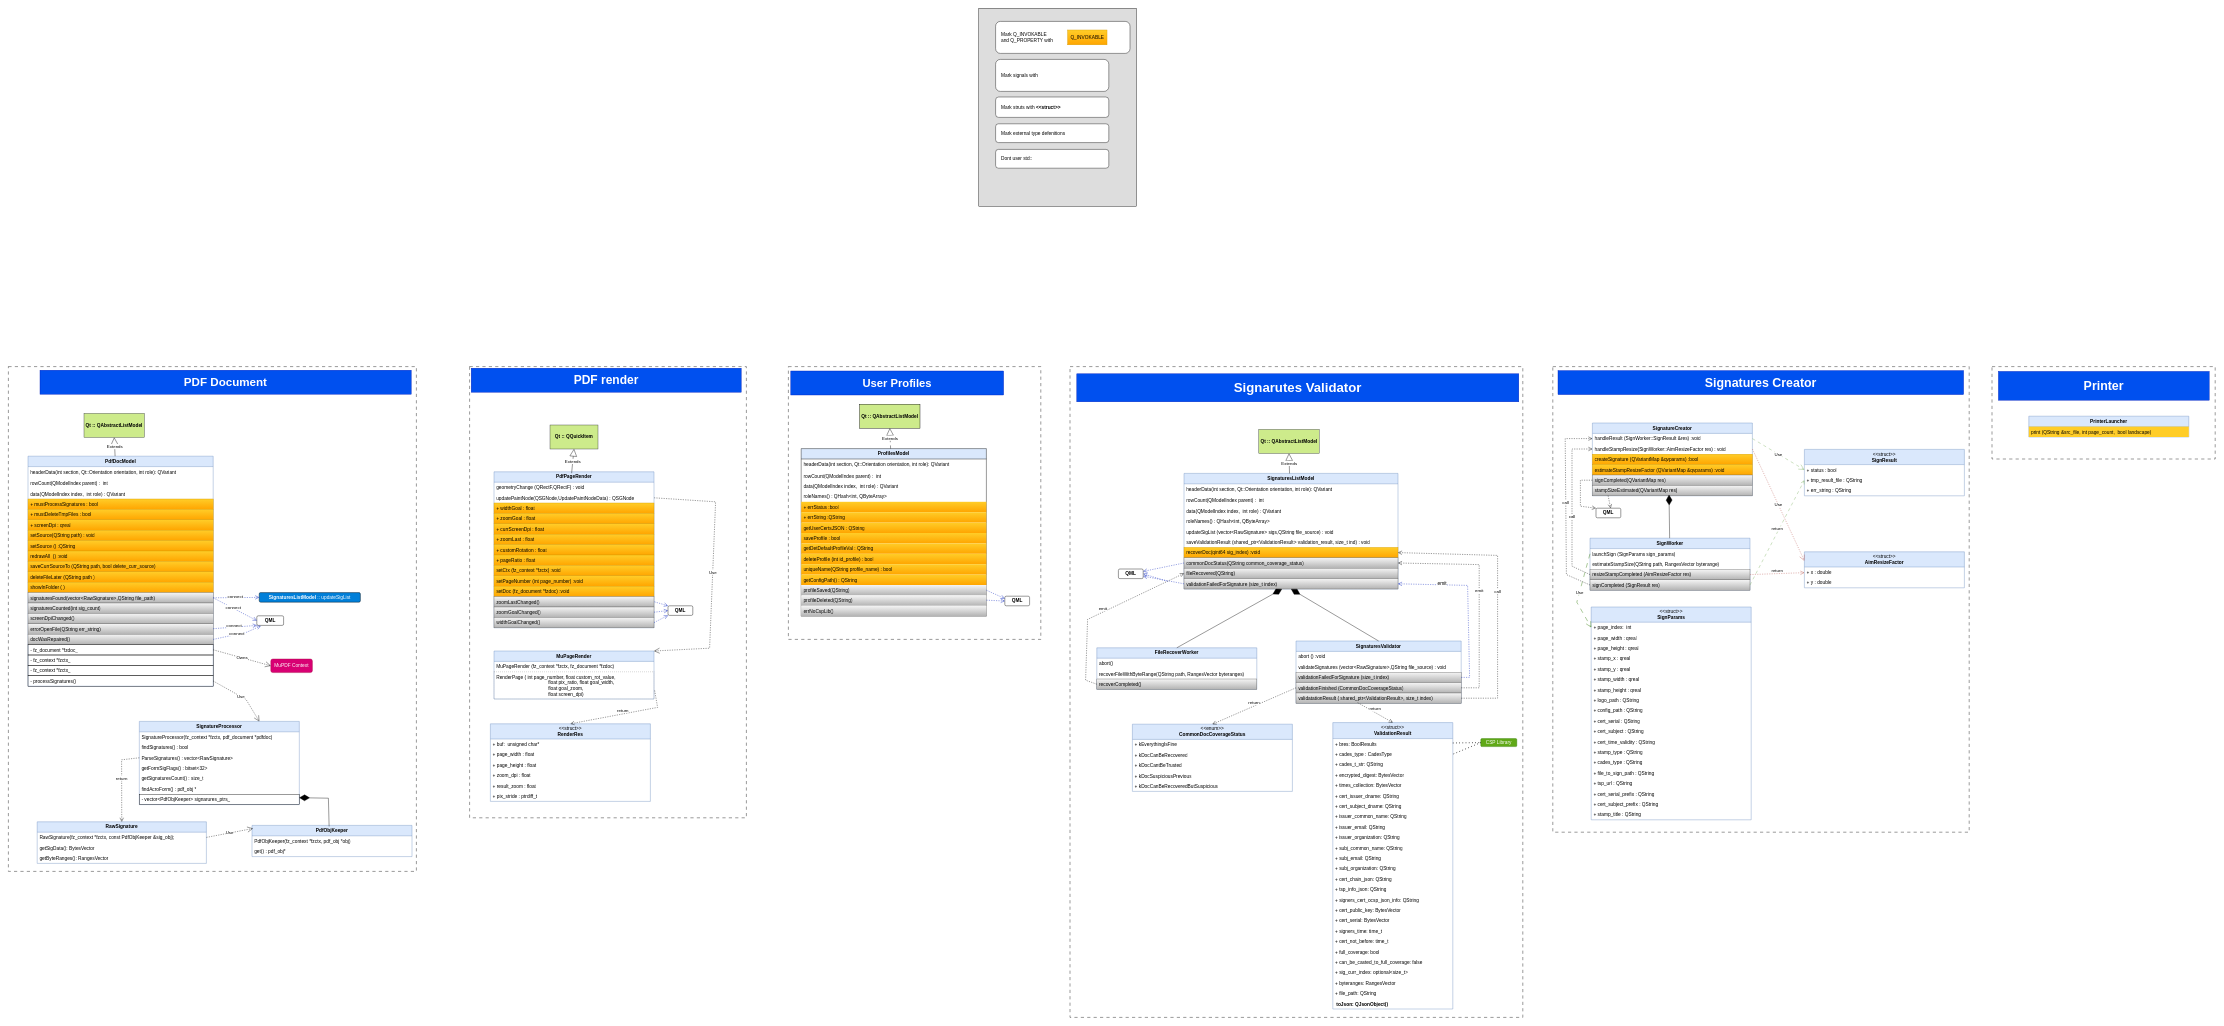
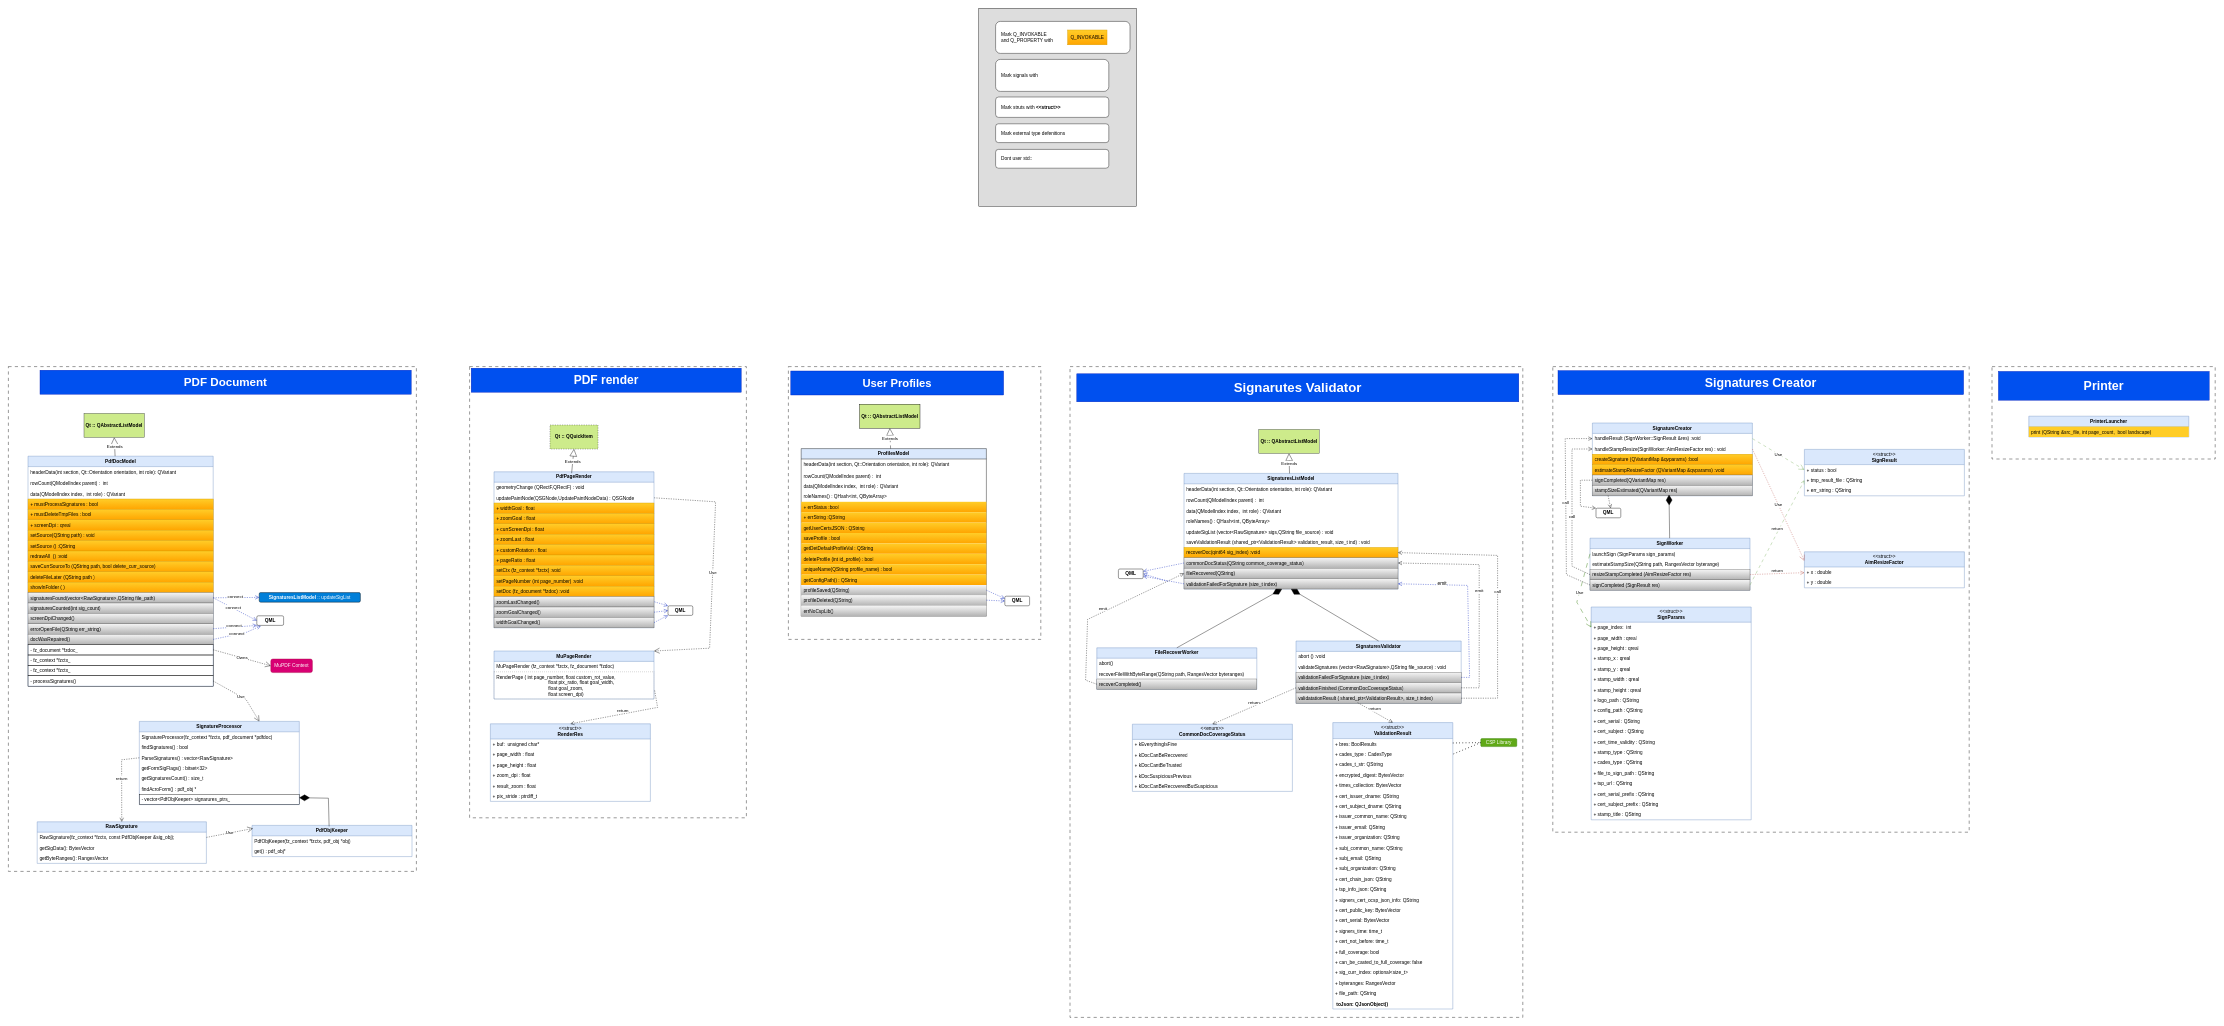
- <mxCell id="179" value="Qt :: QQuickItem" style="rounded=0;whiteSpace=wrap;html=1;fillColor=#cdeb8b;strokeColor=#36393d;fontStyle=1" vertex="1" parent="150"><mxGeometry x="201" y="146" width="120" height="60" as="geometry" /></mxCell>
+ <mxCell id="179" value="Qt :: QQuickItem" style="rounded=0;whiteSpace=wrap;html=1;fillColor=#cdeb8b;strokeColor=#36393d;fontStyle=1;dashed=1;" vertex="1" parent="150"><mxGeometry x="201" y="146" width="120" height="60" as="geometry" /></mxCell>
